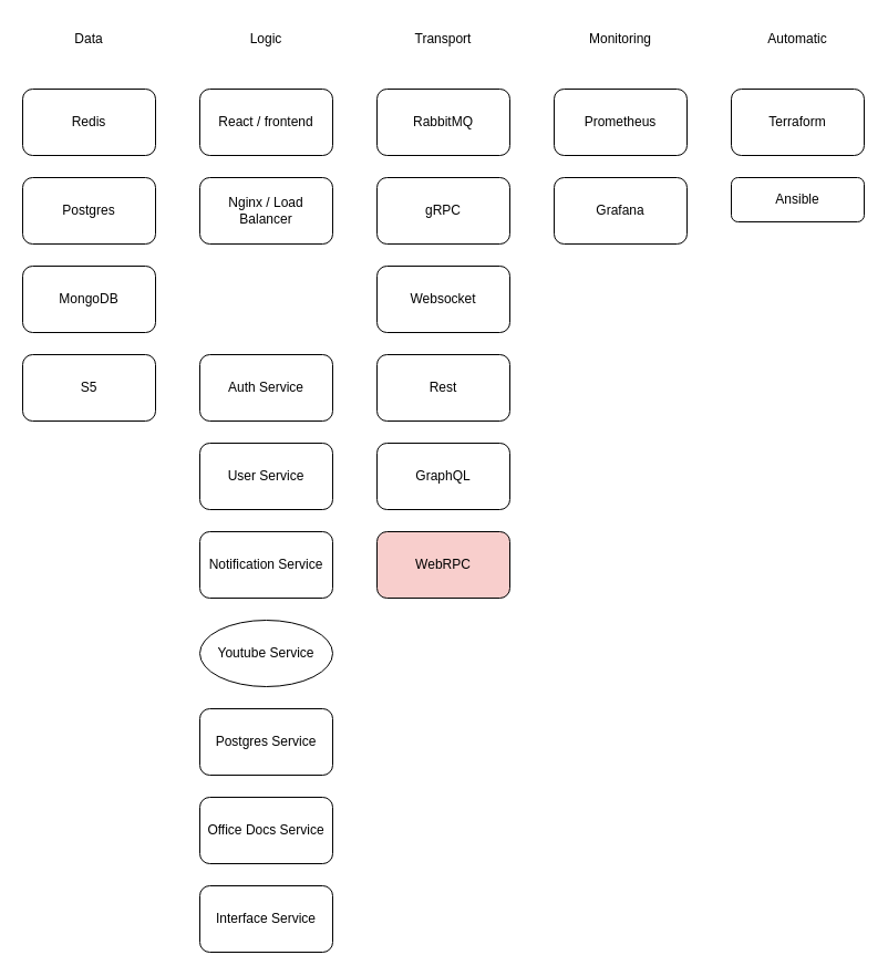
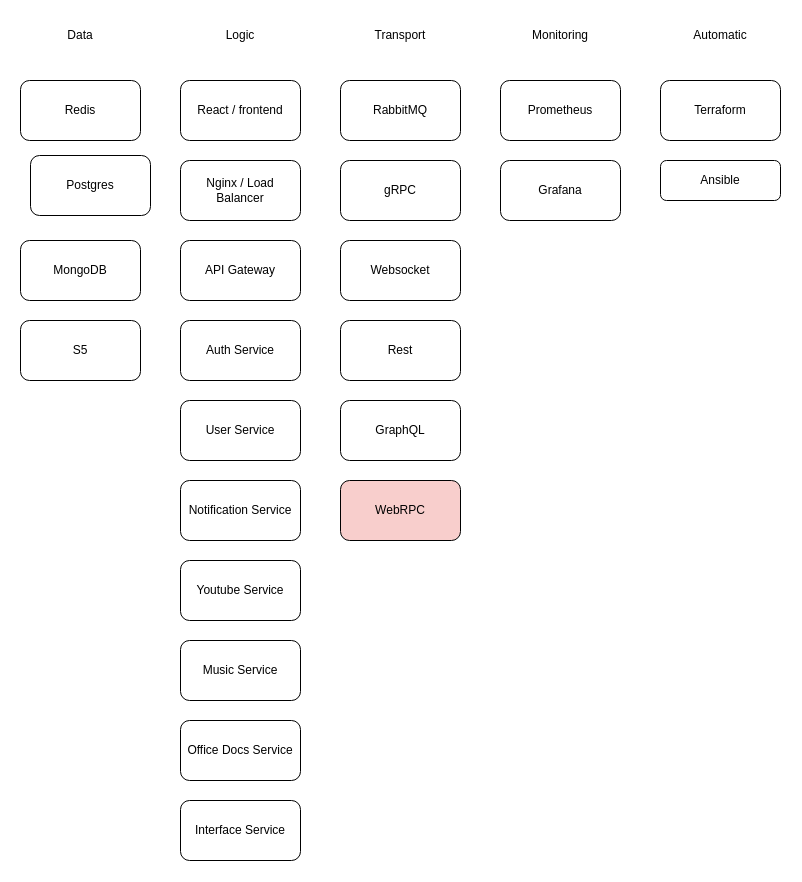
- <mxCell id="8" value="Postgres" style="rounded=1;whiteSpace=wrap;html=1;" vertex="1" parent="1"><mxGeometry x="20" y="160" width="120" height="60" as="geometry" /></mxCell>
+ <mxCell id="8" value="Postgres" style="rounded=1;whiteSpace=wrap;html=1;" vertex="1" parent="1"><mxGeometry x="30" y="155" width="120" height="60" as="geometry" /></mxCell>
+ <mxCell id="4" value="API Gateway" style="rounded=1;whiteSpace=wrap;html=1;" vertex="1" parent="1"><mxGeometry x="180" y="240" width="120" height="60" as="geometry" /></mxCell>
- <mxCell id="26" value="Youtube Service" style="ellipse;whiteSpace=wrap;html=1;" vertex="1" parent="1"><mxGeometry x="180" y="560" width="120" height="60" as="geometry" /></mxCell>
+ <mxCell id="26" value="Youtube Service" style="rounded=1;whiteSpace=wrap;html=1;" vertex="1" parent="1"><mxGeometry x="180" y="560" width="120" height="60" as="geometry" /></mxCell>
- <mxCell id="27" value="Postgres Service" style="rounded=1;whiteSpace=wrap;html=1;" vertex="1" parent="1"><mxGeometry x="180" y="640" width="120" height="60" as="geometry" /></mxCell>
+ <mxCell id="27" value="Music Service" style="rounded=1;whiteSpace=wrap;html=1;" vertex="1" parent="1"><mxGeometry x="180" y="640" width="120" height="60" as="geometry" /></mxCell>
